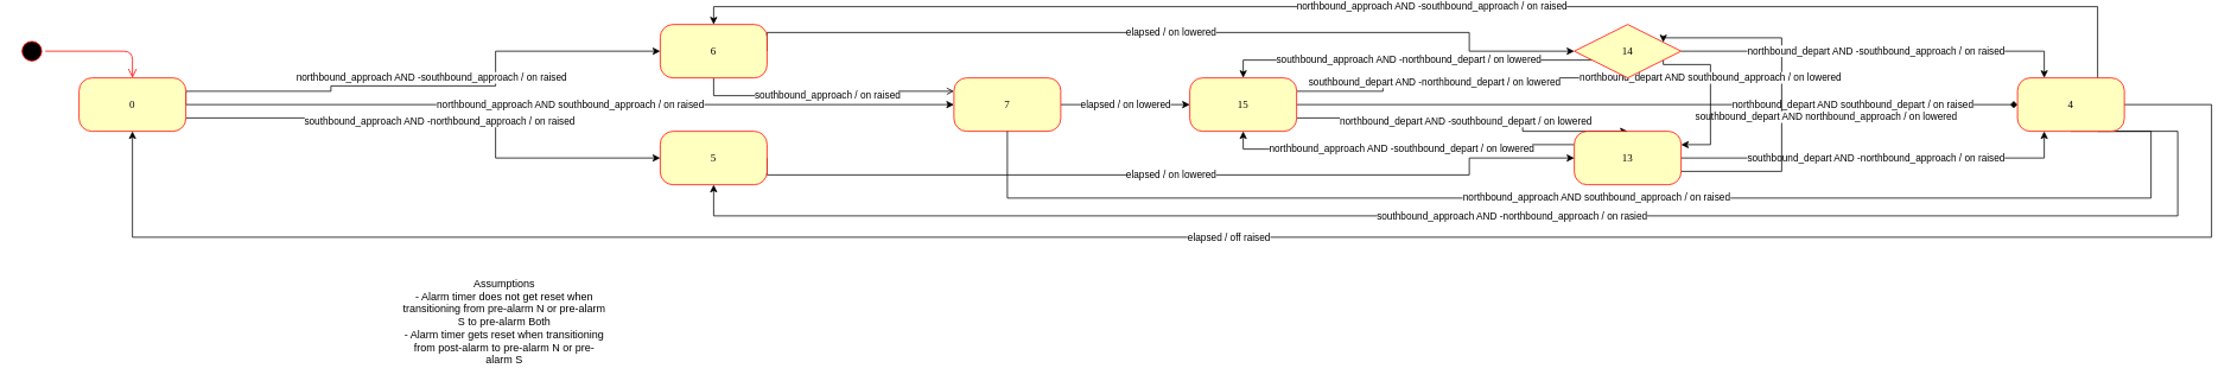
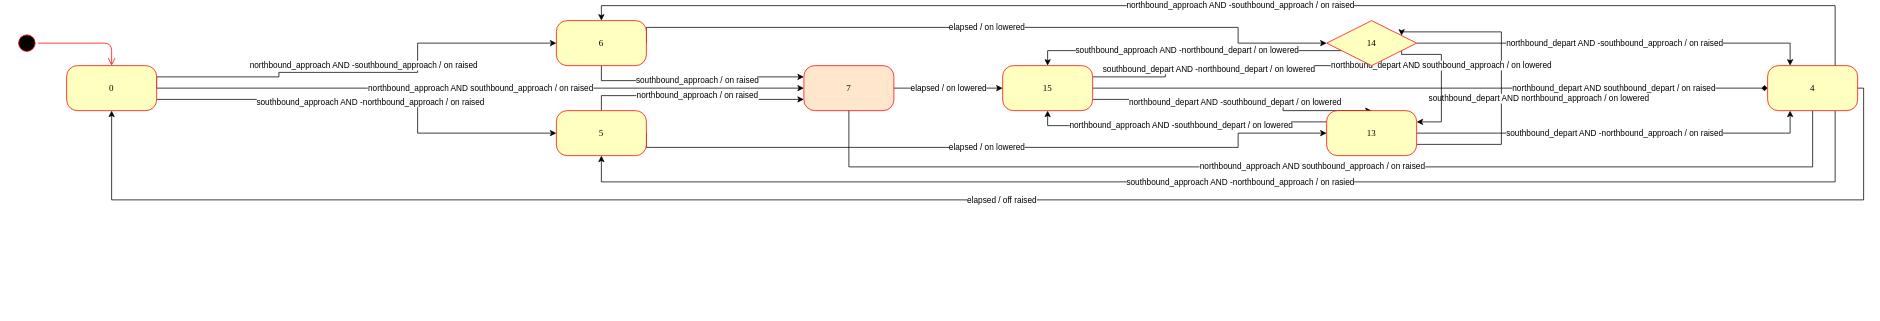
- <mxCell id="9" value="southbound_approach / on raised" style="edgeStyle=orthogonalEdgeStyle;rounded=0;orthogonalLoop=1;jettySize=auto;html=1;exitX=0.5;exitY=1;exitDx=0;exitDy=0;entryX=0;entryY=0.25;entryDx=0;entryDy=0;endArrow=open;" parent="1" source="10" target="15" edge="1"><mxGeometry relative="1" as="geometry" /></mxCell>
+ <mxCell id="9" value="southbound_approach / on raised" style="edgeStyle=orthogonalEdgeStyle;rounded=0;orthogonalLoop=1;jettySize=auto;html=1;exitX=0.5;exitY=1;exitDx=0;exitDy=0;entryX=0;entryY=0.25;entryDx=0;entryDy=0;" parent="1" source="10" target="15" edge="1"><mxGeometry relative="1" as="geometry" /></mxCell>
- <mxCell id="15" value="7" style="rounded=1;whiteSpace=wrap;html=1;arcSize=24;fillColor=#ffffc0;strokeColor=#ff0000;shadow=0;comic=0;labelBackgroundColor=none;fontFamily=Verdana;fontSize=12;fontColor=#000000;align=center;" parent="1" vertex="1"><mxGeometry x="1071" y="80" width="120" height="60" as="geometry" /></mxCell>
+ <mxCell id="15" value="7" style="rounded=1;whiteSpace=wrap;html=1;arcSize=24;fillColor=#ffe6cc;strokeColor=#ff0000;shadow=0;comic=0;labelBackgroundColor=none;fontFamily=Verdana;fontSize=12;fontColor=#000000;align=center;" parent="1" vertex="1"><mxGeometry x="1071" y="80" width="120" height="60" as="geometry" /></mxCell>
- <mxCell id="33" value="4" style="rounded=1;whiteSpace=wrap;html=1;arcSize=24;fillColor=#ffffc0;strokeColor=#ff0000;shadow=0;comic=0;labelBackgroundColor=none;fontFamily=Verdana;fontSize=12;fontColor=#000000;align=center;" parent="1" vertex="1"><mxGeometry x="2266" y="80" width="120" height="60" as="geometry" /></mxCell>
+ <mxCell id="33" value="4" style="rounded=1;whiteSpace=wrap;html=1;arcSize=24;fillColor=#ffffc0;strokeColor=#ff0000;shadow=0;comic=0;labelBackgroundColor=none;fontFamily=Verdana;fontSize=12;fontColor=#000000;align=center;" parent="1" vertex="1"><mxGeometry x="2356" y="80" width="120" height="60" as="geometry" /></mxCell>
+ <mxCell id="12" value="northbound_approach / on raised" style="edgeStyle=orthogonalEdgeStyle;rounded=0;orthogonalLoop=1;jettySize=auto;html=1;exitX=0.5;exitY=0;exitDx=0;exitDy=0;entryX=0;entryY=0.75;entryDx=0;entryDy=0;" parent="1" source="13" target="15" edge="1"><mxGeometry relative="1" as="geometry" /></mxCell>
- <mxCell id="34" value="Assumptions&lt;div&gt;- Alarm timer does not get reset when transitioning from pre-alarm N or pre-alarm S to pre-alarm Both&lt;/div&gt;&lt;div&gt;- Alarm timer gets reset when transitioning from post-alarm to pre-alarm N or pre-alarm S&lt;/div&gt;" style="text;html=1;align=center;verticalAlign=middle;whiteSpace=wrap;rounded=0;" parent="1" vertex="1"><mxGeometry x="451" y="309" width="230" height="90" as="geometry" /></mxCell>
